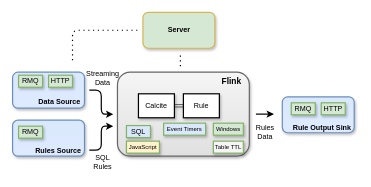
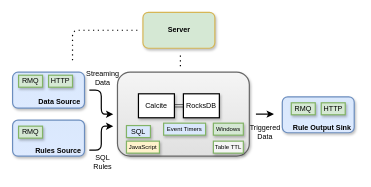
- <mxCell id="5" value="&lt;font style=&quot;font-size: 14px;&quot;&gt;&lt;b&gt;Flink&lt;/b&gt;&lt;/font&gt;" style="text;html=1;align=center;verticalAlign=middle;resizable=0;points=[];autosize=1;strokeColor=none;fillColor=none;" vertex="1" parent="1"><mxGeometry x="355" y="120" width="60" height="30" as="geometry" /></mxCell>
- <mxCell id="8" value="Rule" style="rounded=0;whiteSpace=wrap;html=1;strokeWidth=2;shadow=1;" vertex="1" parent="6"><mxGeometry x="75" y="-14" width="60" height="40" as="geometry" /></mxCell>
+ <mxCell id="8" value="RocksDB" style="rounded=0;whiteSpace=wrap;html=1;strokeWidth=2;shadow=1;" vertex="1" parent="6"><mxGeometry x="75" y="-14" width="60" height="40" as="geometry" /></mxCell>
- <mxCell id="28" value="Rules&lt;br&gt;Data" style="text;html=1;align=center;verticalAlign=middle;resizable=0;points=[];autosize=1;strokeColor=none;fillColor=none;fontSize=12;" vertex="1" parent="1"><mxGeometry x="406" y="200" width="70" height="40" as="geometry" /></mxCell>
+ <mxCell id="28" value="Triggered&lt;br&gt;Data" style="text;html=1;align=center;verticalAlign=middle;resizable=0;points=[];autosize=1;strokeColor=none;fillColor=none;fontSize=12;" vertex="1" parent="1"><mxGeometry x="406" y="200" width="70" height="40" as="geometry" /></mxCell>
